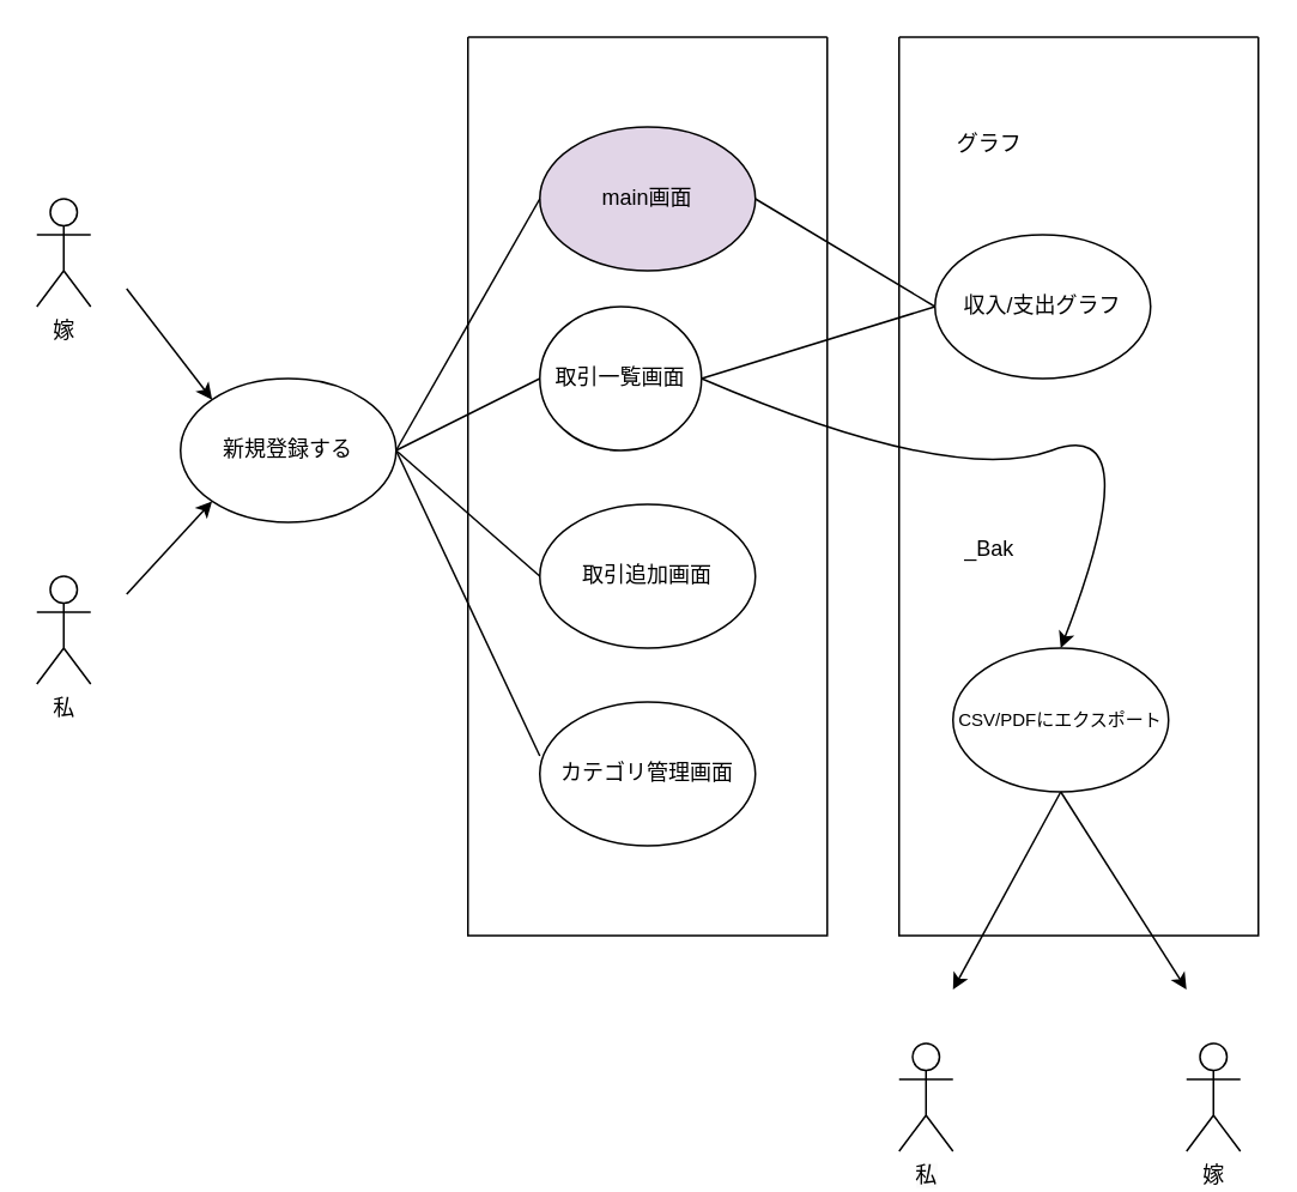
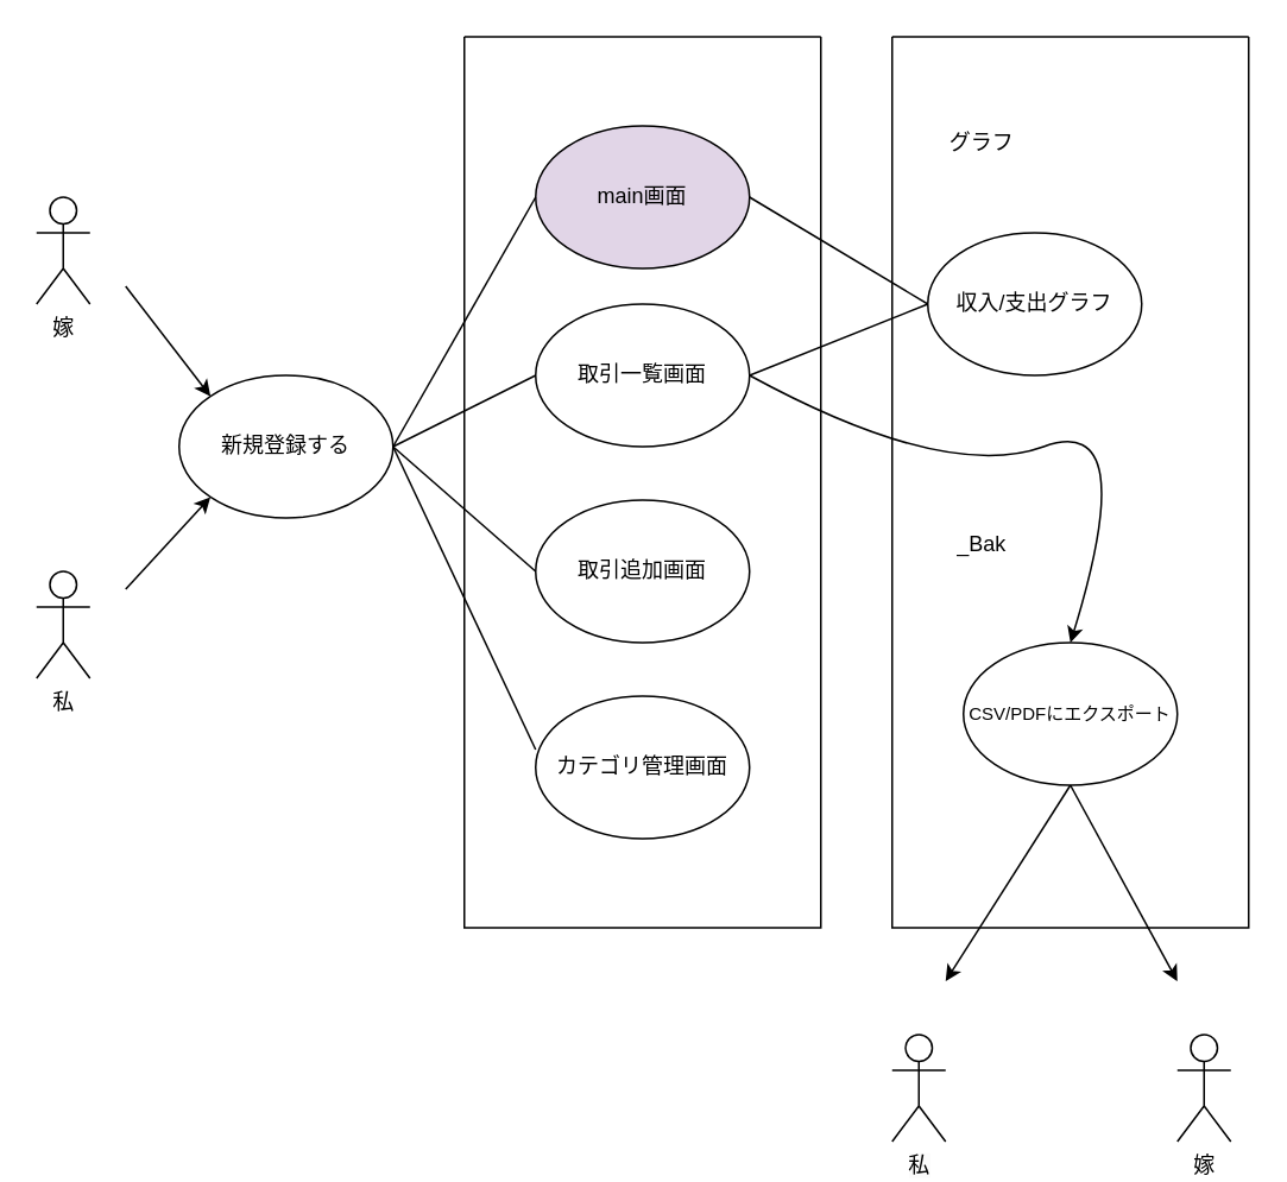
- <mxCell id="5" value="取引一覧画面" style="ellipse;whiteSpace=wrap;html=1;" parent="3" vertex="1"><mxGeometry x="40" y="150" width="90" height="80" as="geometry" /></mxCell>
+ <mxCell id="5" value="取引一覧画面" style="ellipse;whiteSpace=wrap;html=1;" parent="3" vertex="1"><mxGeometry x="40" y="150" width="120" height="80" as="geometry" /></mxCell>
- <mxCell id="16" value="&lt;font style=&quot;font-size: 10px;&quot;&gt;CSV/PDFにエクスポート&lt;/font&gt;" style="ellipse;whiteSpace=wrap;html=1;" parent="12" vertex="1"><mxGeometry x="30" y="340" width="120" height="80" as="geometry" /></mxCell>
+ <mxCell id="16" value="&lt;font style=&quot;font-size: 10px;&quot;&gt;CSV/PDFにエクスポート&lt;/font&gt;" style="ellipse;whiteSpace=wrap;html=1;" parent="12" vertex="1"><mxGeometry x="40" y="340" width="120" height="80" as="geometry" /></mxCell>
